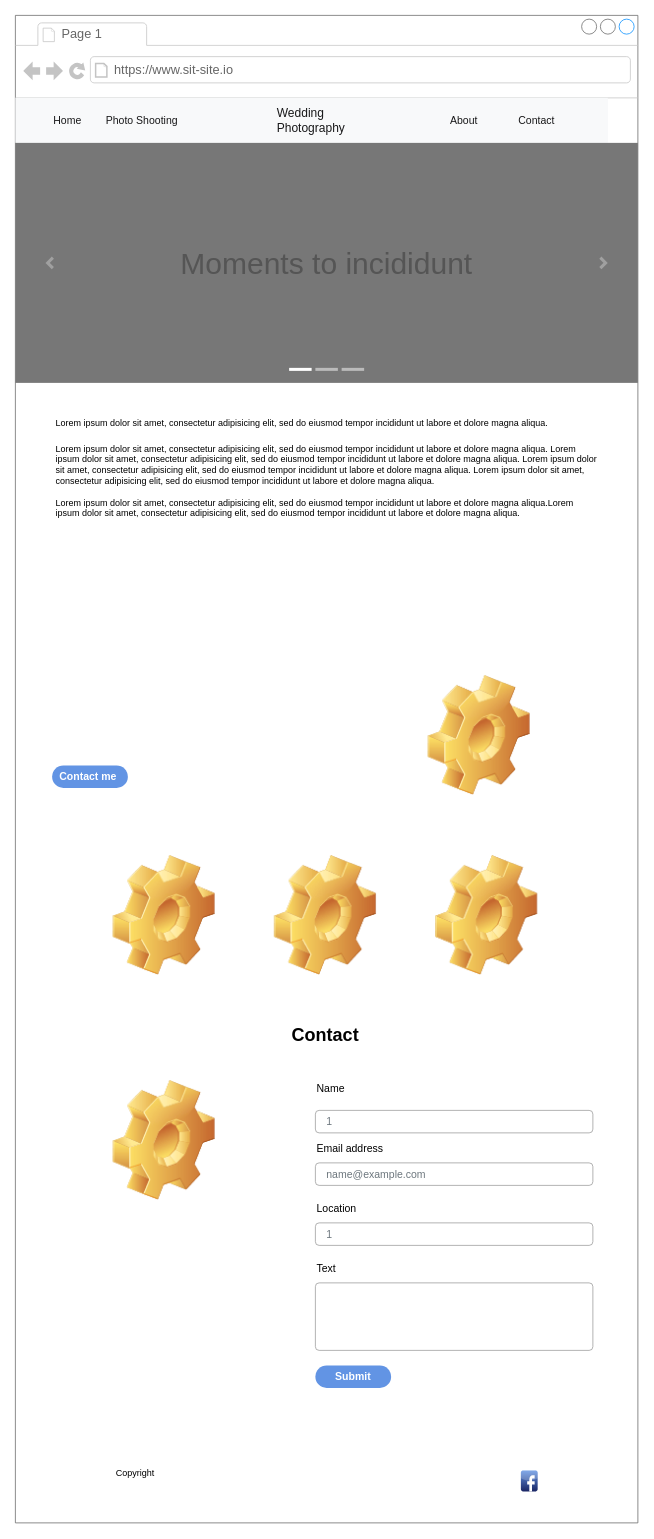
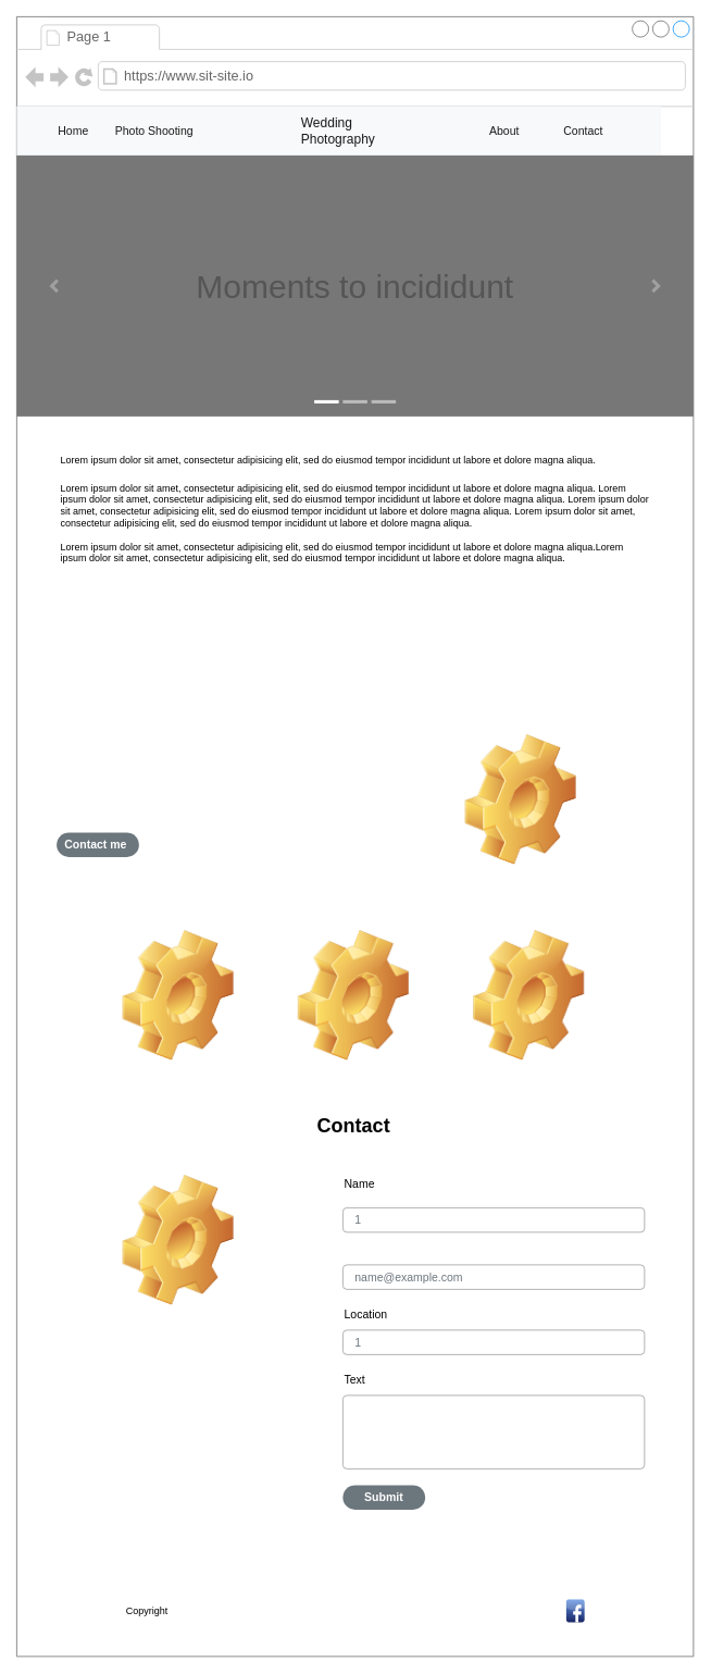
- <mxCell id="19" value="Contact me" style="rounded=1;whiteSpace=wrap;html=1;arcSize=50;strokeColor=none;strokeWidth=1;fillColor=#6294e4;fontColor=#FFFFFF;whiteSpace=wrap;align=left;verticalAlign=middle;spacingLeft=0;fontStyle=1;fontSize=14;spacing=10;" vertex="1" parent="2"><mxGeometry x="49" y="1000" width="101" height="30" as="geometry" /></mxCell>
+ <mxCell id="19" value="Contact me" style="rounded=1;whiteSpace=wrap;html=1;arcSize=50;strokeColor=none;strokeWidth=1;fillColor=#6C767D;fontColor=#FFFFFF;whiteSpace=wrap;align=left;verticalAlign=middle;spacingLeft=0;fontStyle=1;fontSize=14;spacing=10;" vertex="1" parent="2"><mxGeometry x="49" y="1000" width="101" height="30" as="geometry" /></mxCell>
- <mxCell id="26" value="Email address" style="fillColor=none;strokeColor=none;align=left;fontSize=14;" vertex="1" parent="2"><mxGeometry x="400" y="1490" width="260" height="40" as="geometry" /></mxCell>
- <mxCell id="34" value="Submit" style="rounded=1;whiteSpace=wrap;html=1;arcSize=50;strokeColor=none;strokeWidth=1;fillColor=#6294e4;fontColor=#FFFFFF;whiteSpace=wrap;align=center;verticalAlign=middle;spacingLeft=0;fontStyle=1;fontSize=14;spacing=10;" vertex="1" parent="2"><mxGeometry x="400" y="1800" width="101" height="30" as="geometry" /></mxCell>
+ <mxCell id="34" value="Submit" style="rounded=1;whiteSpace=wrap;html=1;arcSize=50;strokeColor=none;strokeWidth=1;fillColor=#6C767D;fontColor=#FFFFFF;whiteSpace=wrap;align=center;verticalAlign=middle;spacingLeft=0;fontStyle=1;fontSize=14;spacing=10;" vertex="1" parent="2"><mxGeometry x="400" y="1800" width="101" height="30" as="geometry" /></mxCell>
- <mxCell id="35" value="Copyright" style="text;html=1;strokeColor=none;fillColor=none;align=center;verticalAlign=middle;whiteSpace=wrap;rounded=0;" vertex="1" parent="2"><mxGeometry x="130" y="1929" width="60" height="30" as="geometry" /></mxCell>
+ <mxCell id="35" value="Copyright" style="text;html=1;strokeColor=none;fillColor=none;align=center;verticalAlign=middle;whiteSpace=wrap;rounded=0;" vertex="1" parent="2"><mxGeometry x="130" y="1939" width="60" height="30" as="geometry" /></mxCell>
